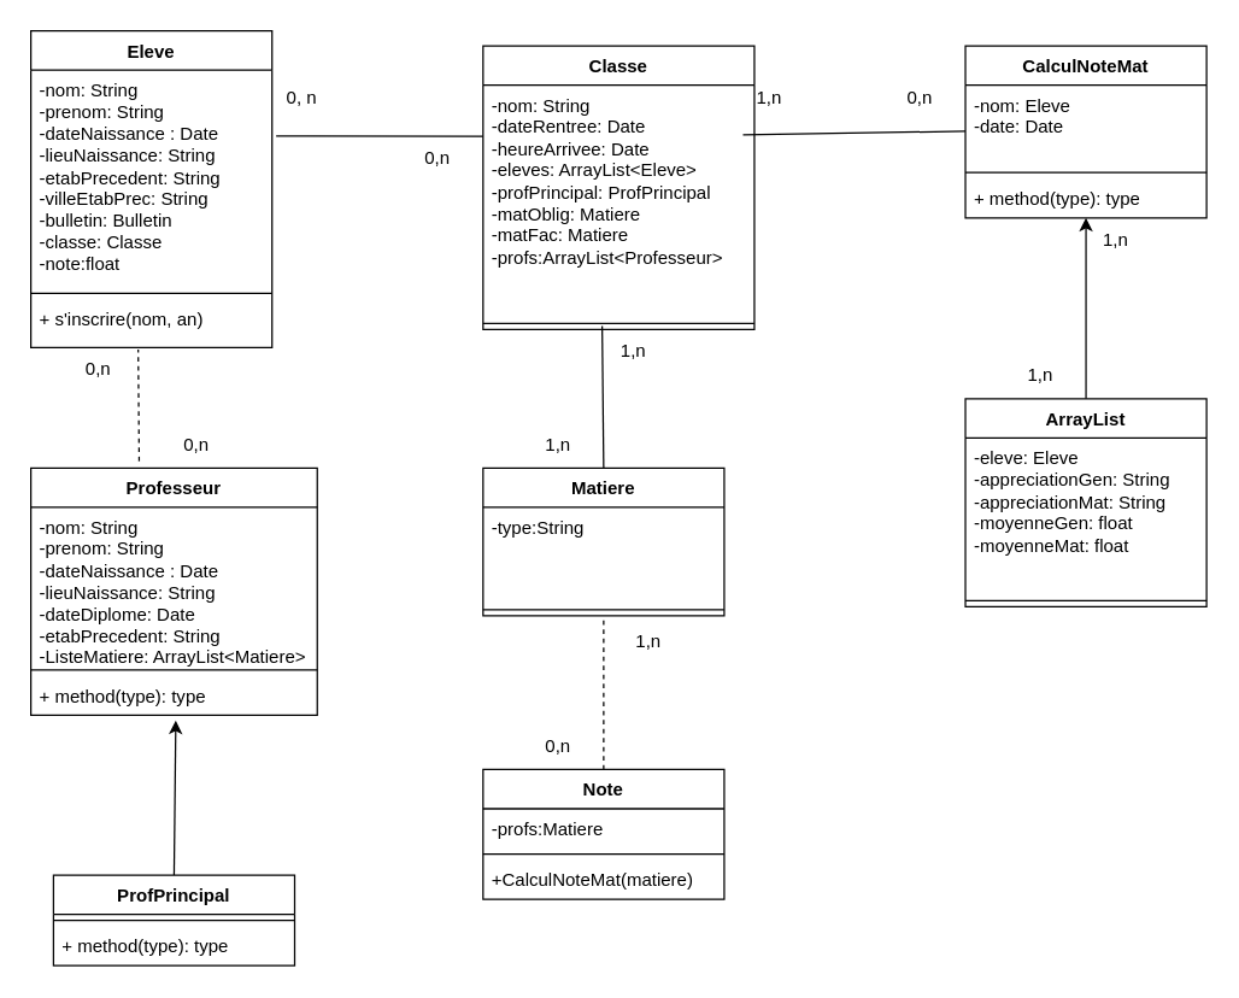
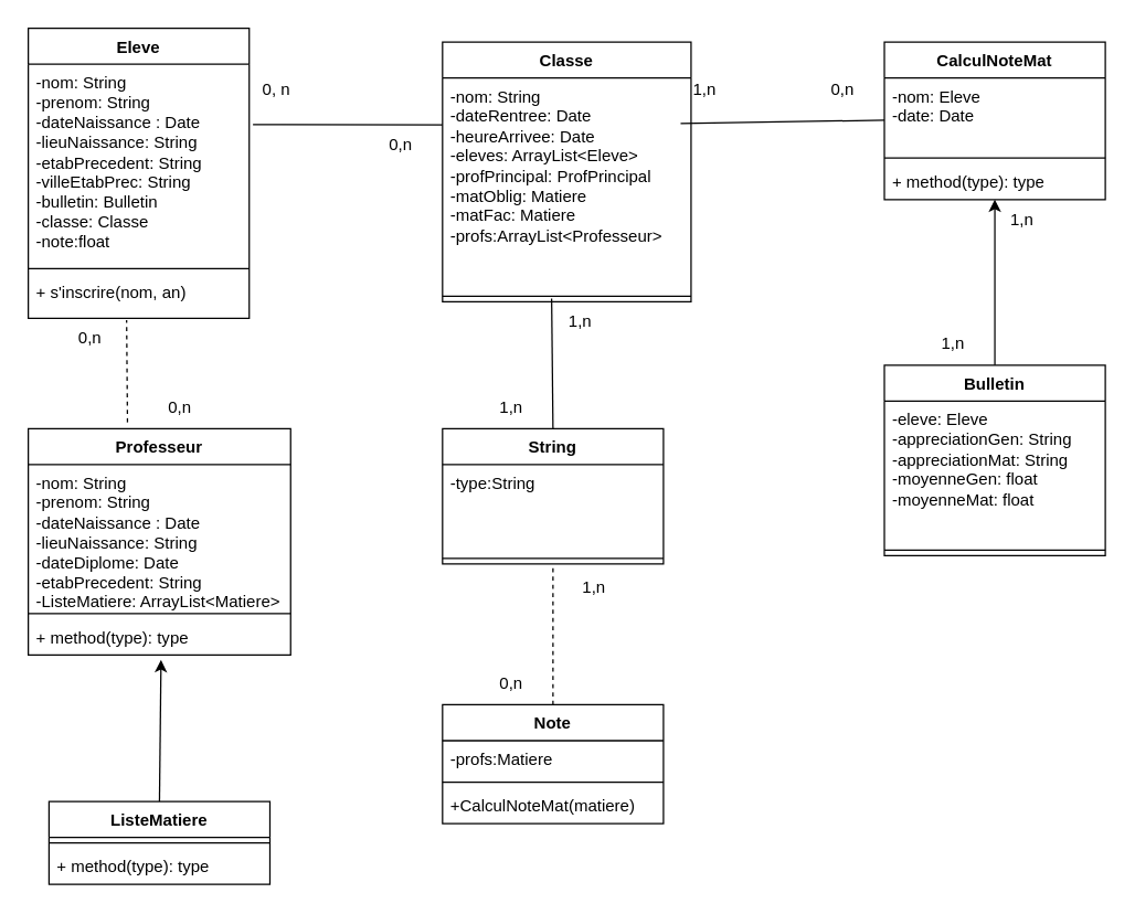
- <mxCell id="30" value="ArrayList" style="swimlane;fontStyle=1;align=center;verticalAlign=top;childLayout=stackLayout;horizontal=1;startSize=26;horizontalStack=0;resizeParent=1;resizeParentMax=0;resizeLast=0;collapsible=1;marginBottom=0;whiteSpace=wrap;html=1;" vertex="1" parent="1"><mxGeometry x="640" y="264" width="160" height="138" as="geometry" /></mxCell>
+ <mxCell id="30" value="Bulletin" style="swimlane;fontStyle=1;align=center;verticalAlign=top;childLayout=stackLayout;horizontal=1;startSize=26;horizontalStack=0;resizeParent=1;resizeParentMax=0;resizeLast=0;collapsible=1;marginBottom=0;whiteSpace=wrap;html=1;" vertex="1" parent="1"><mxGeometry x="640" y="264" width="160" height="138" as="geometry" /></mxCell>
- <mxCell id="25" value="Matiere" style="swimlane;fontStyle=1;align=center;verticalAlign=top;childLayout=stackLayout;horizontal=1;startSize=26;horizontalStack=0;resizeParent=1;resizeParentMax=0;resizeLast=0;collapsible=1;marginBottom=0;whiteSpace=wrap;html=1;" vertex="1" parent="1"><mxGeometry x="320" y="310" width="160" height="98" as="geometry" /></mxCell>
+ <mxCell id="25" value="String" style="swimlane;fontStyle=1;align=center;verticalAlign=top;childLayout=stackLayout;horizontal=1;startSize=26;horizontalStack=0;resizeParent=1;resizeParentMax=0;resizeLast=0;collapsible=1;marginBottom=0;whiteSpace=wrap;html=1;" vertex="1" parent="1"><mxGeometry x="320" y="310" width="160" height="98" as="geometry" /></mxCell>
- <mxCell id="15" value="ProfPrincipal" style="swimlane;fontStyle=1;align=center;verticalAlign=top;childLayout=stackLayout;horizontal=1;startSize=26;horizontalStack=0;resizeParent=1;resizeParentMax=0;resizeLast=0;collapsible=1;marginBottom=0;whiteSpace=wrap;html=1;" vertex="1" parent="1"><mxGeometry x="35" y="580" width="160" height="60" as="geometry" /></mxCell>
+ <mxCell id="15" value="ListeMatiere" style="swimlane;fontStyle=1;align=center;verticalAlign=top;childLayout=stackLayout;horizontal=1;startSize=26;horizontalStack=0;resizeParent=1;resizeParentMax=0;resizeLast=0;collapsible=1;marginBottom=0;whiteSpace=wrap;html=1;" vertex="1" parent="1"><mxGeometry x="35" y="580" width="160" height="60" as="geometry" /></mxCell>
